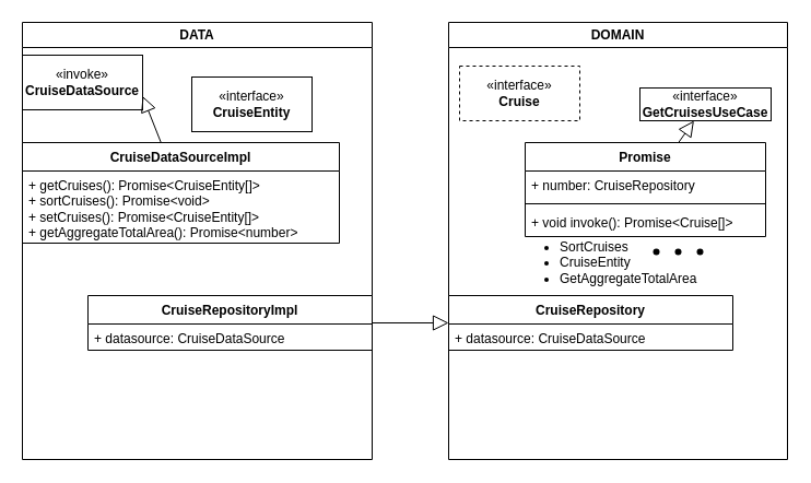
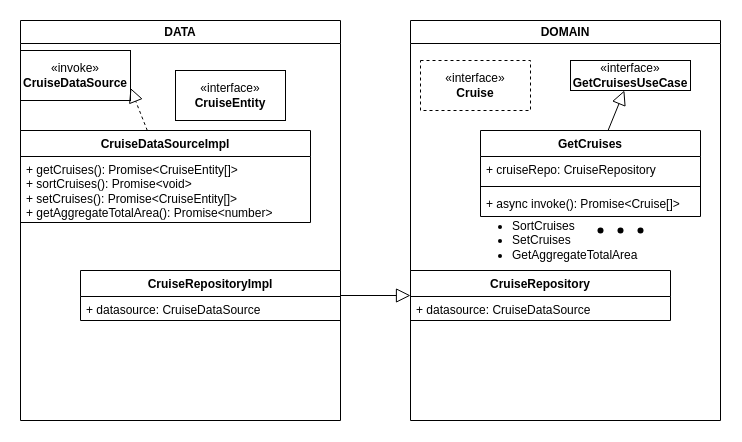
- <mxCell id="14" value="«interface»&lt;br&gt;&lt;b&gt;GetCruisesUseCase&lt;/b&gt;" style="html=1;whiteSpace=wrap;" vertex="1" parent="10"><mxGeometry x="175" y="60" width="120" height="30" as="geometry" /></mxCell>
+ <mxCell id="14" value="«interface»&lt;br&gt;&lt;b&gt;GetCruisesUseCase&lt;/b&gt;" style="html=1;whiteSpace=wrap;" vertex="1" parent="10"><mxGeometry x="160" y="40" width="120" height="30" as="geometry" /></mxCell>
- <mxCell id="8" value="" style="endArrow=block;dashed=0;endFill=0;endSize=12;html=1;rounded=0;entryX=1;entryY=0.75;entryDx=0;entryDy=0;" edge="1" parent="2" source="4" target="3"><mxGeometry width="160" relative="1" as="geometry"><mxPoint x="300" y="260" as="sourcePoint" /><mxPoint x="460" y="260" as="targetPoint" /></mxGeometry></mxCell>
+ <mxCell id="8" value="" style="endArrow=block;dashed=1;endFill=0;endSize=12;html=1;rounded=0;entryX=1;entryY=0.75;entryDx=0;entryDy=0;" edge="1" parent="2" source="4" target="3"><mxGeometry width="160" relative="1" as="geometry"><mxPoint x="300" y="260" as="sourcePoint" /><mxPoint x="460" y="260" as="targetPoint" /></mxGeometry></mxCell>
- <mxCell id="15" value="Promise" style="swimlane;fontStyle=1;align=center;verticalAlign=top;childLayout=stackLayout;horizontal=1;startSize=26;horizontalStack=0;resizeParent=1;resizeParentMax=0;resizeLast=0;collapsible=1;marginBottom=0;whiteSpace=wrap;html=1;" vertex="1" parent="10"><mxGeometry x="70" y="110" width="220" height="86" as="geometry" /></mxCell>
+ <mxCell id="15" value="GetCruises" style="swimlane;fontStyle=1;align=center;verticalAlign=top;childLayout=stackLayout;horizontal=1;startSize=26;horizontalStack=0;resizeParent=1;resizeParentMax=0;resizeLast=0;collapsible=1;marginBottom=0;whiteSpace=wrap;html=1;" vertex="1" parent="10"><mxGeometry x="70" y="110" width="220" height="86" as="geometry" /></mxCell>
- <mxCell id="16" value="+ number: CruiseRepository" style="text;strokeColor=none;fillColor=none;align=left;verticalAlign=top;spacingLeft=4;spacingRight=4;overflow=hidden;rotatable=0;points=[[0,0.5],[1,0.5]];portConstraint=eastwest;whiteSpace=wrap;html=1;" vertex="1" parent="15"><mxGeometry y="26" width="220" height="26" as="geometry" /></mxCell>
+ <mxCell id="16" value="+ cruiseRepo: CruiseRepository" style="text;strokeColor=none;fillColor=none;align=left;verticalAlign=top;spacingLeft=4;spacingRight=4;overflow=hidden;rotatable=0;points=[[0,0.5],[1,0.5]];portConstraint=eastwest;whiteSpace=wrap;html=1;" vertex="1" parent="15"><mxGeometry y="26" width="220" height="26" as="geometry" /></mxCell>
- <mxCell id="18" value="+ void invoke(): Promise&amp;lt;Cruise[]&amp;gt;" style="text;strokeColor=none;fillColor=none;align=left;verticalAlign=top;spacingLeft=4;spacingRight=4;overflow=hidden;rotatable=0;points=[[0,0.5],[1,0.5]];portConstraint=eastwest;whiteSpace=wrap;html=1;" vertex="1" parent="15"><mxGeometry y="60" width="220" height="26" as="geometry" /></mxCell>
+ <mxCell id="18" value="+ async invoke(): Promise&amp;lt;Cruise[]&amp;gt;" style="text;strokeColor=none;fillColor=none;align=left;verticalAlign=top;spacingLeft=4;spacingRight=4;overflow=hidden;rotatable=0;points=[[0,0.5],[1,0.5]];portConstraint=eastwest;whiteSpace=wrap;html=1;" vertex="1" parent="15"><mxGeometry y="60" width="220" height="26" as="geometry" /></mxCell>
- <mxCell id="23" value="&lt;ul&gt;&lt;li&gt;&lt;span style=&quot;background-color: initial;&quot;&gt;SortCruises&lt;/span&gt;&lt;/li&gt;&lt;li&gt;&lt;span style=&quot;background-color: initial;&quot;&gt;CruiseEntity&lt;/span&gt;&lt;/li&gt;&lt;li&gt;GetAggregateTotalArea&amp;nbsp;&lt;/li&gt;&lt;/ul&gt;" style="text;strokeColor=none;fillColor=none;html=1;whiteSpace=wrap;verticalAlign=middle;overflow=hidden;" vertex="1" parent="10"><mxGeometry x="60" y="180" width="170" height="80" as="geometry" /></mxCell>
+ <mxCell id="23" value="&lt;ul&gt;&lt;li&gt;&lt;span style=&quot;background-color: initial;&quot;&gt;SortCruises&lt;/span&gt;&lt;/li&gt;&lt;li&gt;&lt;span style=&quot;background-color: initial;&quot;&gt;SetCruises&lt;/span&gt;&lt;/li&gt;&lt;li&gt;GetAggregateTotalArea&amp;nbsp;&lt;/li&gt;&lt;/ul&gt;" style="text;strokeColor=none;fillColor=none;html=1;whiteSpace=wrap;verticalAlign=middle;overflow=hidden;" vertex="1" parent="10"><mxGeometry x="60" y="180" width="170" height="80" as="geometry" /></mxCell>
